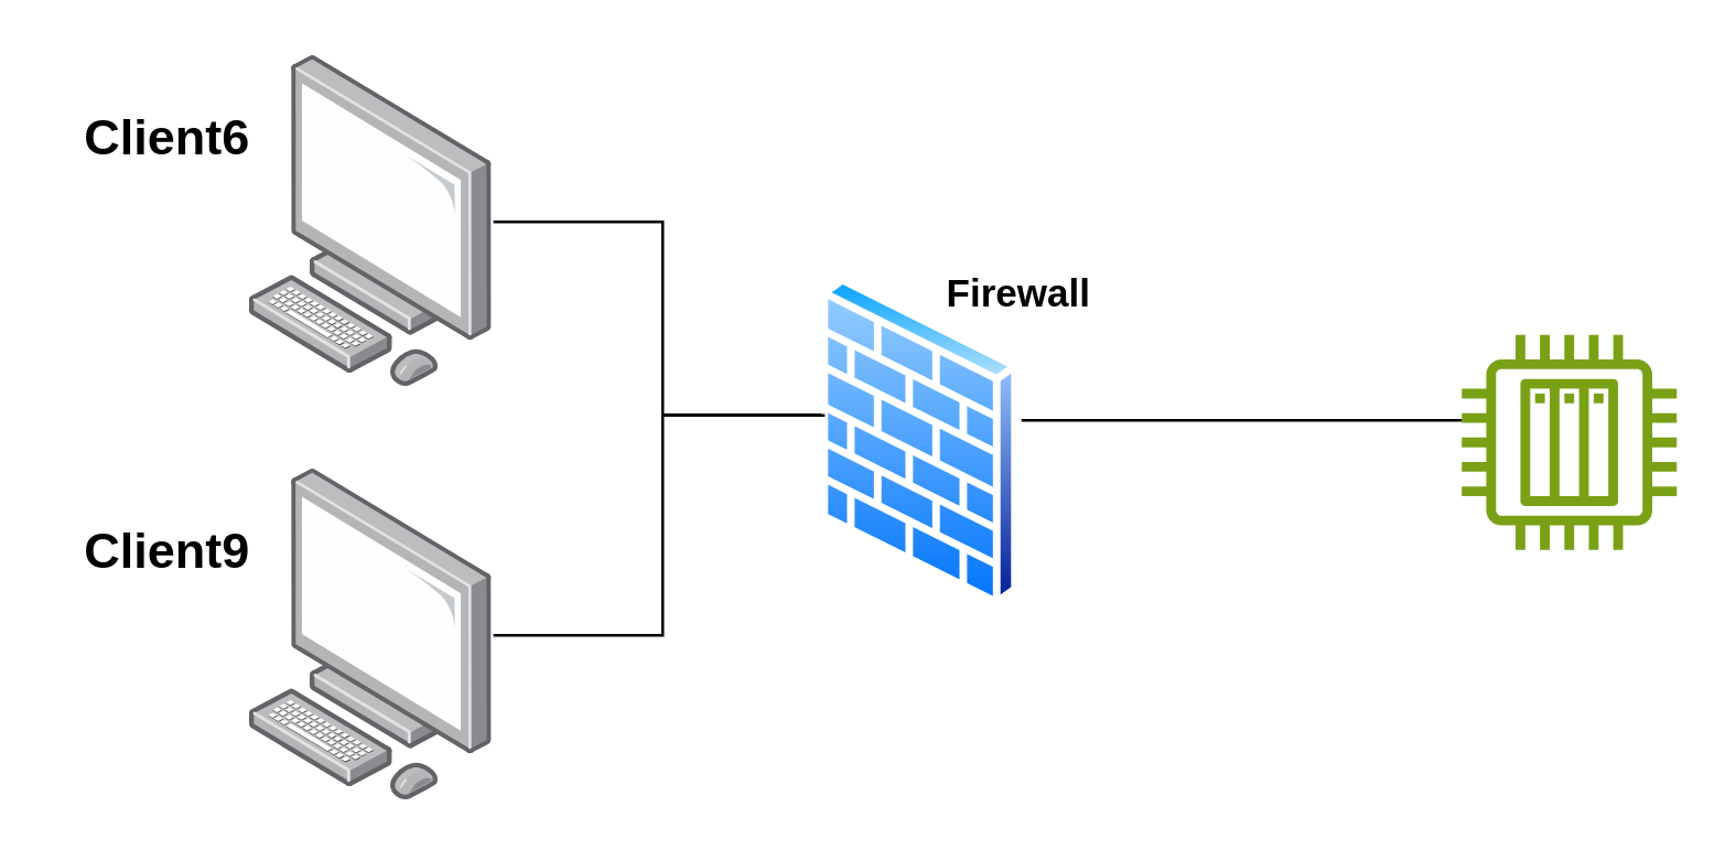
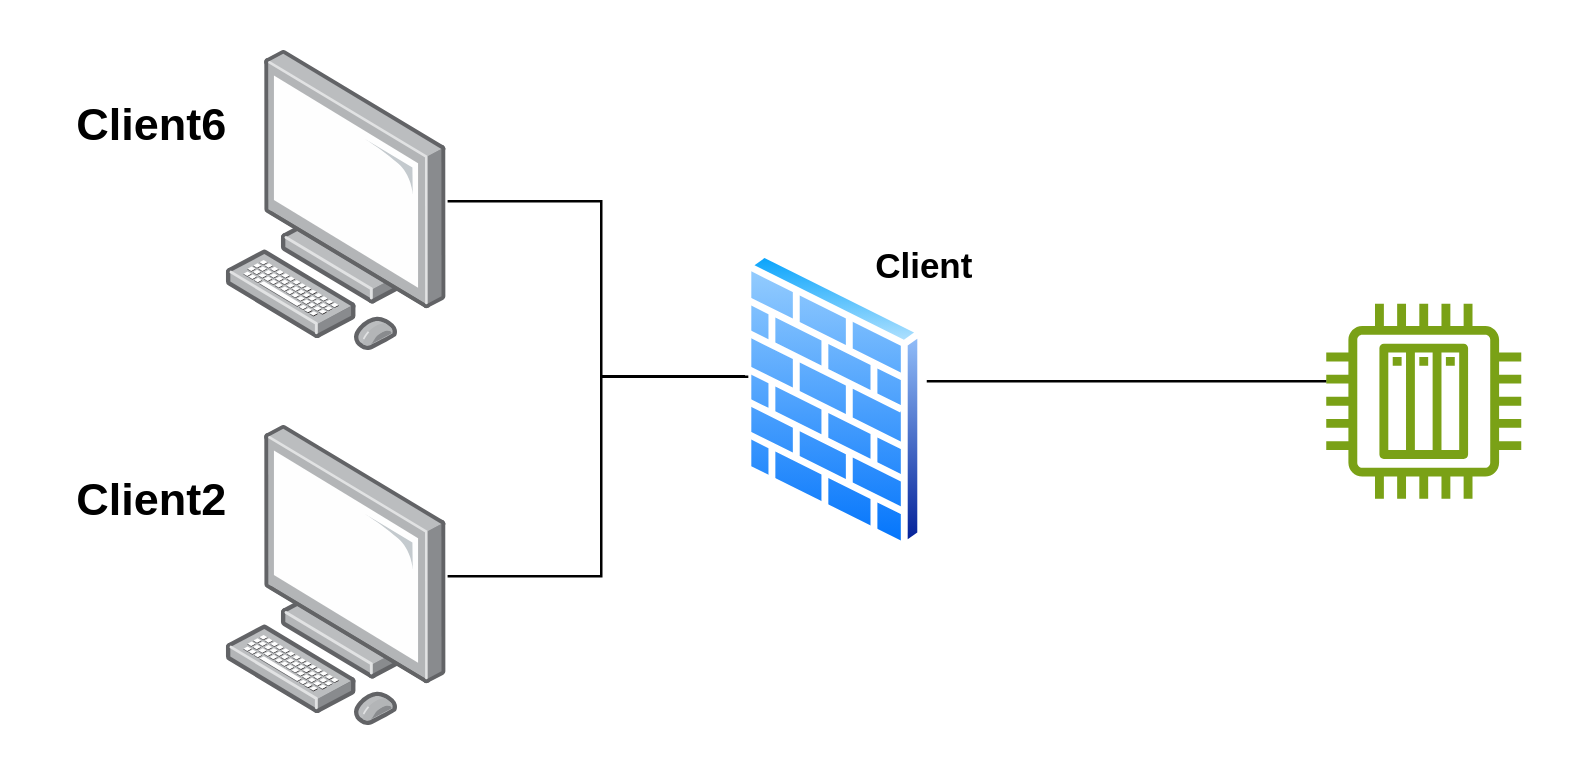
- <mxCell id="11" value="&lt;b&gt;&lt;font style=&quot;font-size: 14px;&quot;&gt;Firewall&lt;/font&gt;&lt;/b&gt;" style="text;html=1;align=center;verticalAlign=middle;resizable=0;points=[];autosize=1;strokeColor=none;fillColor=none;" vertex="1" parent="1"><mxGeometry x="329" y="91" width="80" height="30" as="geometry" /></mxCell>
+ <mxCell id="11" value="&lt;b&gt;&lt;font style=&quot;font-size: 14px;&quot;&gt;Client&lt;/font&gt;&lt;/b&gt;" style="text;html=1;align=center;verticalAlign=middle;resizable=0;points=[];autosize=1;strokeColor=none;fillColor=none;" vertex="1" parent="1"><mxGeometry x="329" y="91" width="80" height="30" as="geometry" /></mxCell>
- <mxCell id="10" value="&lt;font style=&quot;font-size: 18px;&quot;&gt;&lt;b&gt;Client9&lt;/b&gt;&lt;/font&gt;" style="text;html=1;align=center;verticalAlign=middle;resizable=0;points=[];autosize=1;strokeColor=none;fillColor=none;" vertex="1" parent="1"><mxGeometry x="20" y="180" width="80" height="40" as="geometry" /></mxCell>
+ <mxCell id="10" value="&lt;font style=&quot;font-size: 18px;&quot;&gt;&lt;b&gt;Client2&lt;/b&gt;&lt;/font&gt;" style="text;html=1;align=center;verticalAlign=middle;resizable=0;points=[];autosize=1;strokeColor=none;fillColor=none;" vertex="1" parent="1"><mxGeometry x="20" y="180" width="80" height="40" as="geometry" /></mxCell>
